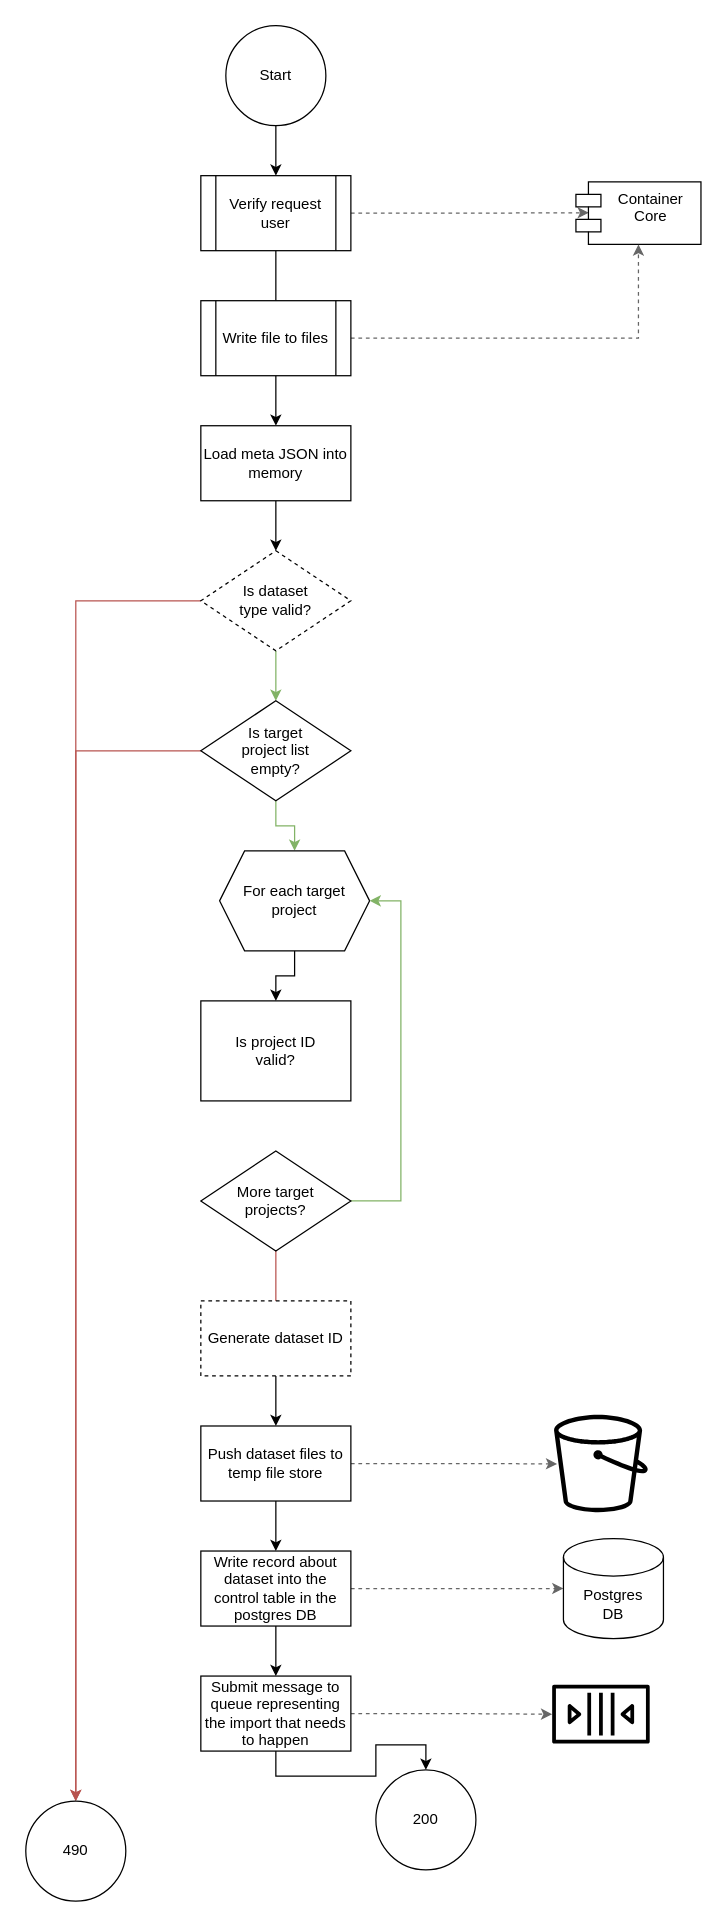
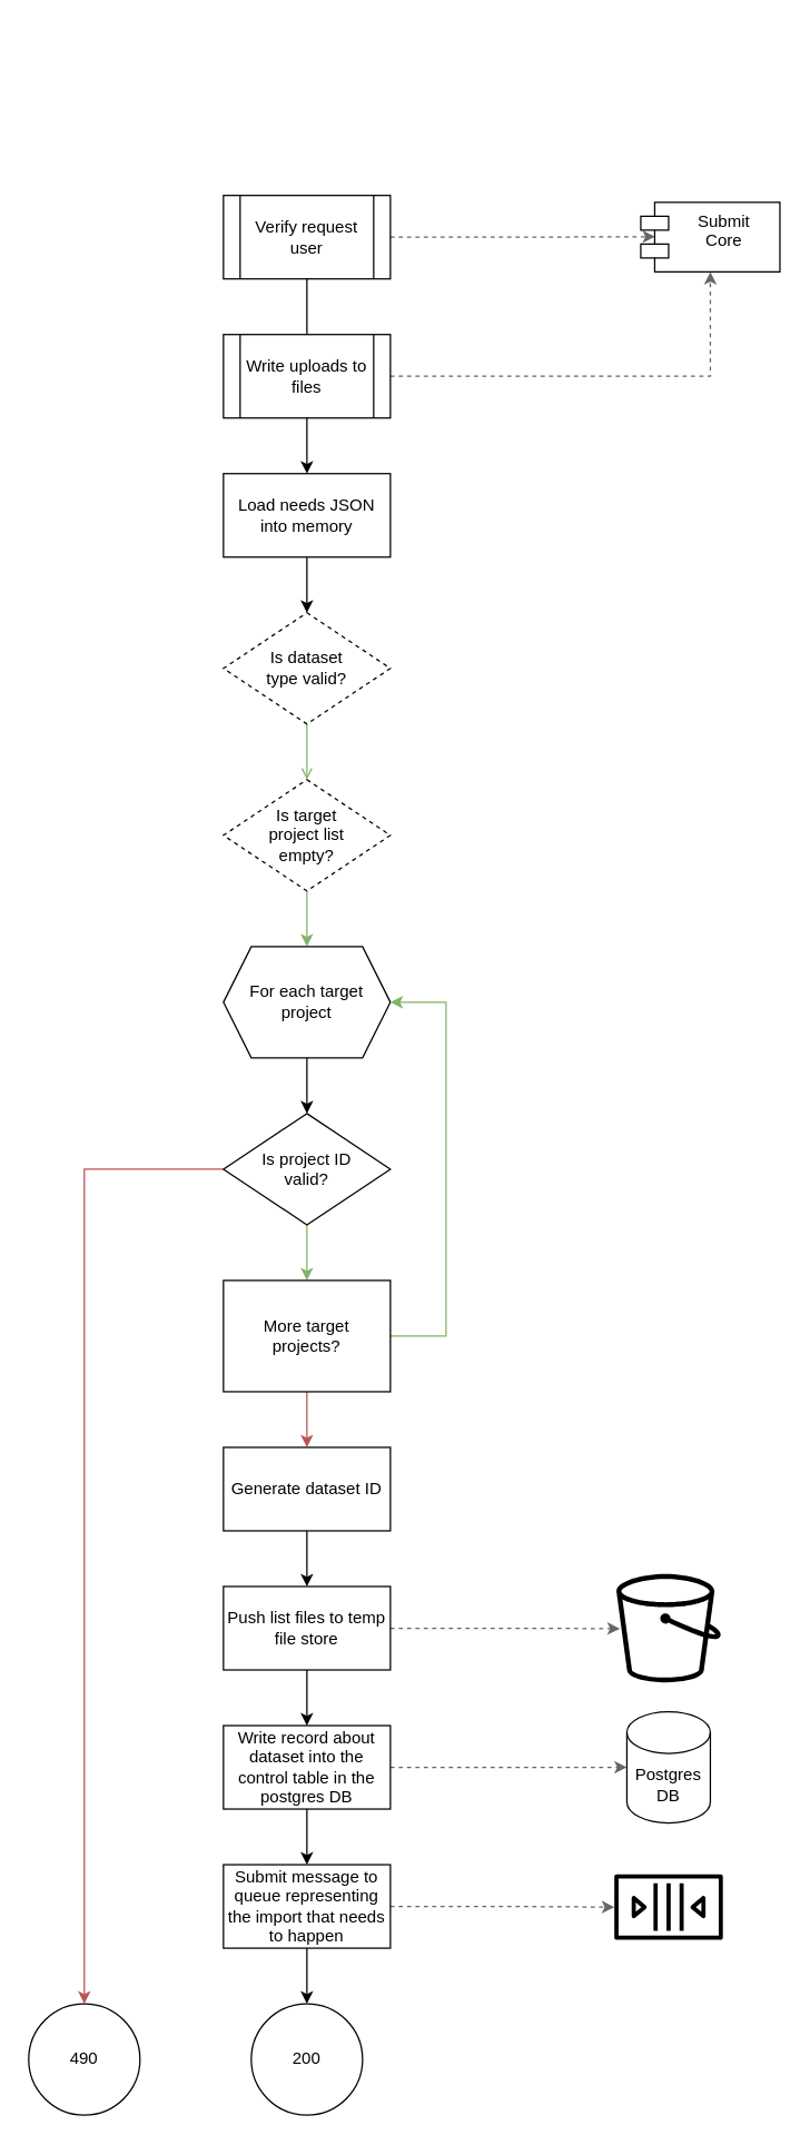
- <mxCell id="3" value="Start" style="ellipse;whiteSpace=wrap;html=1;aspect=fixed;" vertex="1" parent="1"><mxGeometry x="180" width="80" height="80" as="geometry" y="20" /></mxCell>
- <mxCell id="2" style="edgeStyle=orthogonalEdgeStyle;rounded=0;orthogonalLoop=1;jettySize=auto;html=1;exitX=0.5;exitY=1;exitDx=0;exitDy=0;entryX=0.5;entryY=0;entryDx=0;entryDy=0;" edge="1" parent="1" source="3" target="6"><mxGeometry relative="1" as="geometry" /></mxCell>
- <mxCell id="7" value="Container&#10;Core" style="shape=module;align=left;spacingLeft=20;align=center;verticalAlign=top;" vertex="1" parent="1"><mxGeometry x="460" y="145" width="100" height="50" as="geometry" /></mxCell>
+ <mxCell id="7" value="Submit&#10;Core" style="shape=module;align=left;spacingLeft=20;align=center;verticalAlign=top;" vertex="1" parent="1"><mxGeometry x="460" y="145" width="100" height="50" as="geometry" /></mxCell>
- <mxCell id="10" value="Write file to files" style="shape=process;whiteSpace=wrap;html=1;backgroundOutline=1;" vertex="1" parent="1"><mxGeometry x="160" y="240" width="120" height="60" as="geometry" /></mxCell>
+ <mxCell id="10" value="Write uploads to files" style="shape=process;whiteSpace=wrap;html=1;backgroundOutline=1;" vertex="1" parent="1"><mxGeometry x="160" y="240" width="120" height="60" as="geometry" /></mxCell>
- <mxCell id="12" value="Load meta JSON into memory" style="rounded=0;whiteSpace=wrap;html=1;" vertex="1" parent="1"><mxGeometry x="160" y="340" width="120" height="60" as="geometry" /></mxCell>
+ <mxCell id="12" value="Load needs JSON into memory" style="rounded=0;whiteSpace=wrap;html=1;" vertex="1" parent="1"><mxGeometry x="160" y="340" width="120" height="60" as="geometry" /></mxCell>
- <mxCell id="14" style="edgeStyle=orthogonalEdgeStyle;rounded=0;orthogonalLoop=1;jettySize=auto;html=1;exitX=0;exitY=0.5;exitDx=0;exitDy=0;entryX=0.5;entryY=0;entryDx=0;entryDy=0;fillColor=#f8cecc;strokeColor=#b85450;" edge="1" parent="1" source="15" target="42"><mxGeometry relative="1" as="geometry" /></mxCell>
- <mxCell id="13" style="edgeStyle=orthogonalEdgeStyle;rounded=0;orthogonalLoop=1;jettySize=auto;html=1;exitX=0.5;exitY=1;exitDx=0;exitDy=0;entryX=0.5;entryY=0;entryDx=0;entryDy=0;fillColor=#d5e8d4;strokeColor=#82b366;" edge="1" parent="1" source="15" target="18"><mxGeometry relative="1" as="geometry" /></mxCell>
+ <mxCell id="13" style="edgeStyle=orthogonalEdgeStyle;rounded=0;orthogonalLoop=1;jettySize=auto;html=1;exitX=0.5;exitY=1;exitDx=0;exitDy=0;entryX=0.5;entryY=0;entryDx=0;entryDy=0;fillColor=#d5e8d4;strokeColor=#82b366;endArrow=open;" edge="1" parent="1" source="15" target="18"><mxGeometry relative="1" as="geometry" /></mxCell>
- <mxCell id="17" style="edgeStyle=orthogonalEdgeStyle;rounded=0;orthogonalLoop=1;jettySize=auto;html=1;exitX=0;exitY=0.5;exitDx=0;exitDy=0;entryX=0.5;entryY=0;entryDx=0;entryDy=0;fillColor=#f8cecc;strokeColor=#b85450;" edge="1" parent="1" source="18" target="42"><mxGeometry relative="1" as="geometry" /></mxCell>
- <mxCell id="18" value="Is target&lt;br&gt;project list&lt;br&gt;empty?" style="rhombus;whiteSpace=wrap;html=1;" vertex="1" parent="1"><mxGeometry x="160" y="560" width="120" height="80" as="geometry" /></mxCell>
+ <mxCell id="18" value="Is target&lt;br&gt;project list&lt;br&gt;empty?" style="rhombus;whiteSpace=wrap;html=1;dashed=1;" vertex="1" parent="1"><mxGeometry x="160" y="560" width="120" height="80" as="geometry" /></mxCell>
- <mxCell id="20" value="For each target project" style="shape=hexagon;perimeter=hexagonPerimeter2;whiteSpace=wrap;html=1;fixedSize=1;" vertex="1" parent="1"><mxGeometry x="175" y="680" width="120" height="80" as="geometry" /></mxCell>
+ <mxCell id="20" value="For each target project" style="shape=hexagon;perimeter=hexagonPerimeter2;whiteSpace=wrap;html=1;fixedSize=1;" vertex="1" parent="1"><mxGeometry x="160" y="680" width="120" height="80" as="geometry" /></mxCell>
+ <mxCell id="22" style="edgeStyle=orthogonalEdgeStyle;rounded=0;orthogonalLoop=1;jettySize=auto;html=1;exitX=0;exitY=0.5;exitDx=0;exitDy=0;entryX=0.5;entryY=0;entryDx=0;entryDy=0;fillColor=#f8cecc;strokeColor=#b85450;" edge="1" parent="1" source="23" target="42"><mxGeometry relative="1" as="geometry" /></mxCell>
- <mxCell id="23" value="Is project ID&lt;br&gt;valid?" style="whiteSpace=wrap;html=1;rounded=0;" vertex="1" parent="1"><mxGeometry x="160" y="800" width="120" height="80" as="geometry" /></mxCell>
+ <mxCell id="23" value="Is project ID&lt;br&gt;valid?" style="rhombus;whiteSpace=wrap;html=1;" vertex="1" parent="1"><mxGeometry x="160" y="800" width="120" height="80" as="geometry" /></mxCell>
+ <mxCell id="21" style="edgeStyle=orthogonalEdgeStyle;rounded=0;orthogonalLoop=1;jettySize=auto;html=1;exitX=0.5;exitY=1;exitDx=0;exitDy=0;entryX=0.5;entryY=0;entryDx=0;entryDy=0;fillColor=#d5e8d4;strokeColor=#82b366;" edge="1" parent="1" source="23" target="26"><mxGeometry relative="1" as="geometry" /></mxCell>
- <mxCell id="26" value="More target&lt;br&gt;projects?" style="rhombus;whiteSpace=wrap;html=1;" vertex="1" parent="1"><mxGeometry x="160" y="920" width="120" height="80" as="geometry" /></mxCell>
+ <mxCell id="26" value="More target&lt;br&gt;projects?" style="whiteSpace=wrap;html=1;rounded=0;" vertex="1" parent="1"><mxGeometry x="160" y="920" width="120" height="80" as="geometry" /></mxCell>
- <mxCell id="25" style="edgeStyle=orthogonalEdgeStyle;rounded=0;orthogonalLoop=1;jettySize=auto;html=1;exitX=0.5;exitY=1;exitDx=0;exitDy=0;entryX=0.5;entryY=0;entryDx=0;entryDy=0;fillColor=#f8cecc;strokeColor=#b85450;endArrow=none;" edge="1" parent="1" source="26" target="28"><mxGeometry relative="1" as="geometry" /></mxCell>
+ <mxCell id="25" style="edgeStyle=orthogonalEdgeStyle;rounded=0;orthogonalLoop=1;jettySize=auto;html=1;exitX=0.5;exitY=1;exitDx=0;exitDy=0;entryX=0.5;entryY=0;entryDx=0;entryDy=0;fillColor=#f8cecc;strokeColor=#b85450;" edge="1" parent="1" source="26" target="28"><mxGeometry relative="1" as="geometry" /></mxCell>
- <mxCell id="28" value="Generate dataset ID" style="rounded=0;whiteSpace=wrap;html=1;dashed=1;" vertex="1" parent="1"><mxGeometry x="160" y="1040" width="120" height="60" as="geometry" /></mxCell>
+ <mxCell id="28" value="Generate dataset ID" style="rounded=0;whiteSpace=wrap;html=1;" vertex="1" parent="1"><mxGeometry x="160" y="1040" width="120" height="60" as="geometry" /></mxCell>
- <mxCell id="31" value="Push dataset files to temp file store" style="rounded=0;whiteSpace=wrap;html=1;" vertex="1" parent="1"><mxGeometry x="160" y="1140" width="120" height="60" as="geometry" /></mxCell>
+ <mxCell id="31" value="Push list files to temp file store" style="rounded=0;whiteSpace=wrap;html=1;" vertex="1" parent="1"><mxGeometry x="160" y="1140" width="120" height="60" as="geometry" /></mxCell>
- <mxCell id="35" value="Postgres&lt;br&gt;DB" style="shape=cylinder3;whiteSpace=wrap;html=1;boundedLbl=1;backgroundOutline=1;size=15;" vertex="1" parent="1"><mxGeometry x="450" y="1230" width="80" height="80" as="geometry" /></mxCell>
+ <mxCell id="35" value="Postgres&lt;br&gt;DB" style="shape=cylinder3;whiteSpace=wrap;html=1;boundedLbl=1;backgroundOutline=1;size=15;" vertex="1" parent="1"><mxGeometry x="450" y="1230" width="60" height="80" as="geometry" /></mxCell>
- <mxCell id="41" value="200" style="ellipse;whiteSpace=wrap;html=1;aspect=fixed;shadow=0;sketch=0;fillStyle=auto;strokeColor=default;fillColor=none;" vertex="1" parent="1"><mxGeometry x="300" y="1415" width="80" height="80" as="geometry" /></mxCell>
+ <mxCell id="41" value="200" style="ellipse;whiteSpace=wrap;html=1;aspect=fixed;shadow=0;sketch=0;fillStyle=auto;strokeColor=default;fillColor=none;" vertex="1" parent="1"><mxGeometry x="180" y="1440" width="80" height="80" as="geometry" /></mxCell>
